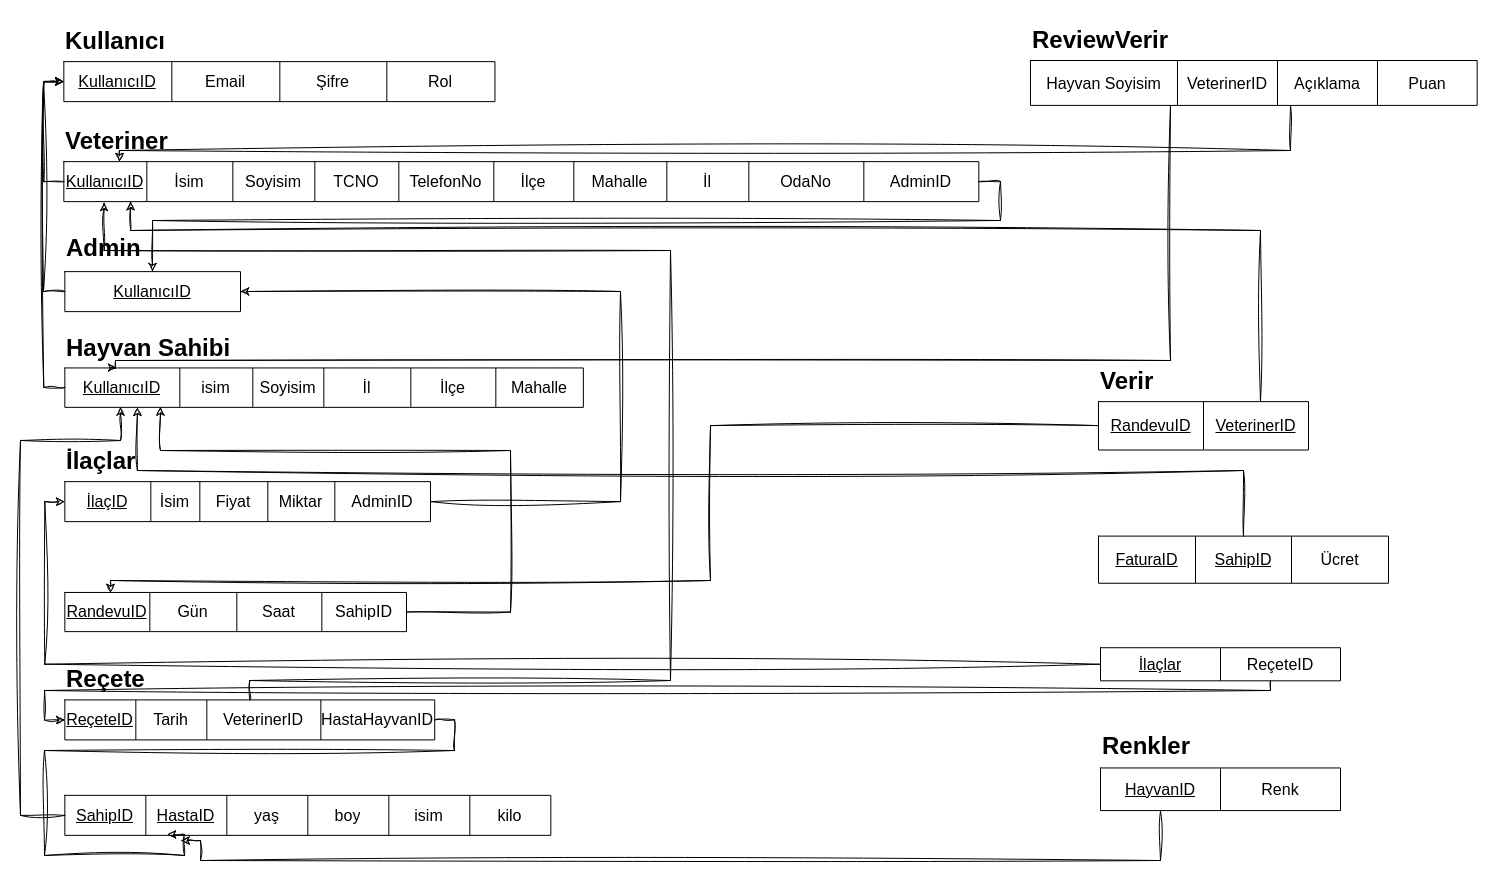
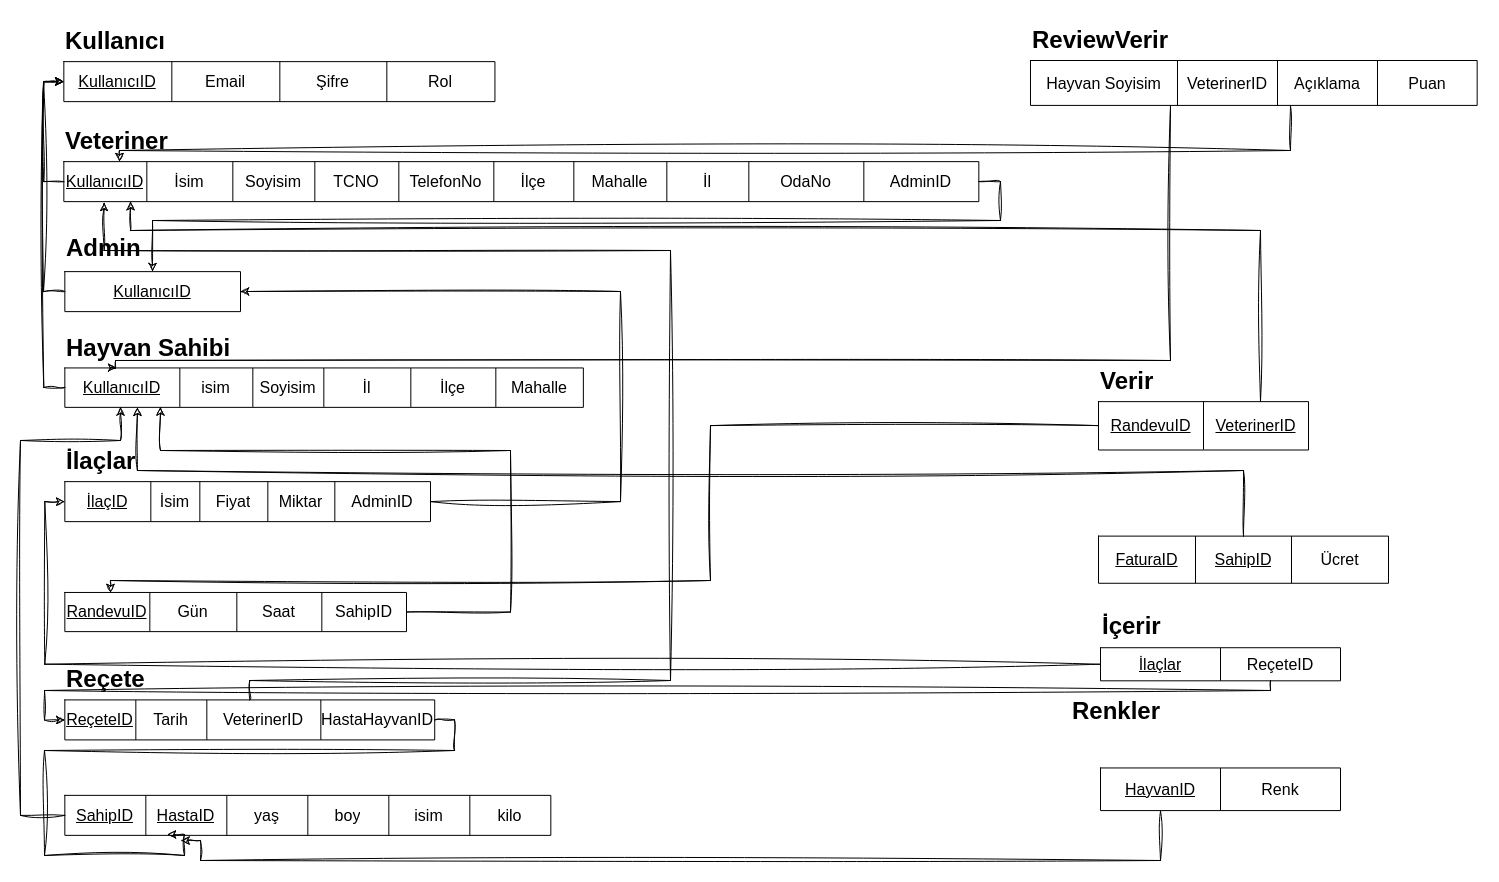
+ <mxCell id="95" value="İçerir" style="text;strokeColor=none;fillColor=none;html=1;fontSize=24;fontStyle=1;verticalAlign=middle;align=left;" vertex="1" parent="1"><mxGeometry x="1100" y="603.91" width="100" height="43.32" as="geometry" /></mxCell>
- <mxCell id="102" value="Renkler" style="text;strokeColor=none;fillColor=none;html=1;fontSize=24;fontStyle=1;verticalAlign=middle;align=left;" vertex="1" parent="1"><mxGeometry x="1100" y="724.14" width="100" height="43.32" as="geometry" /></mxCell>
+ <mxCell id="102" value="Renkler" style="text;strokeColor=none;fillColor=none;html=1;fontSize=24;fontStyle=1;verticalAlign=middle;align=left;" vertex="1" parent="1"><mxGeometry x="1070" y="689.14" width="100" height="43.32" as="geometry" /></mxCell>
